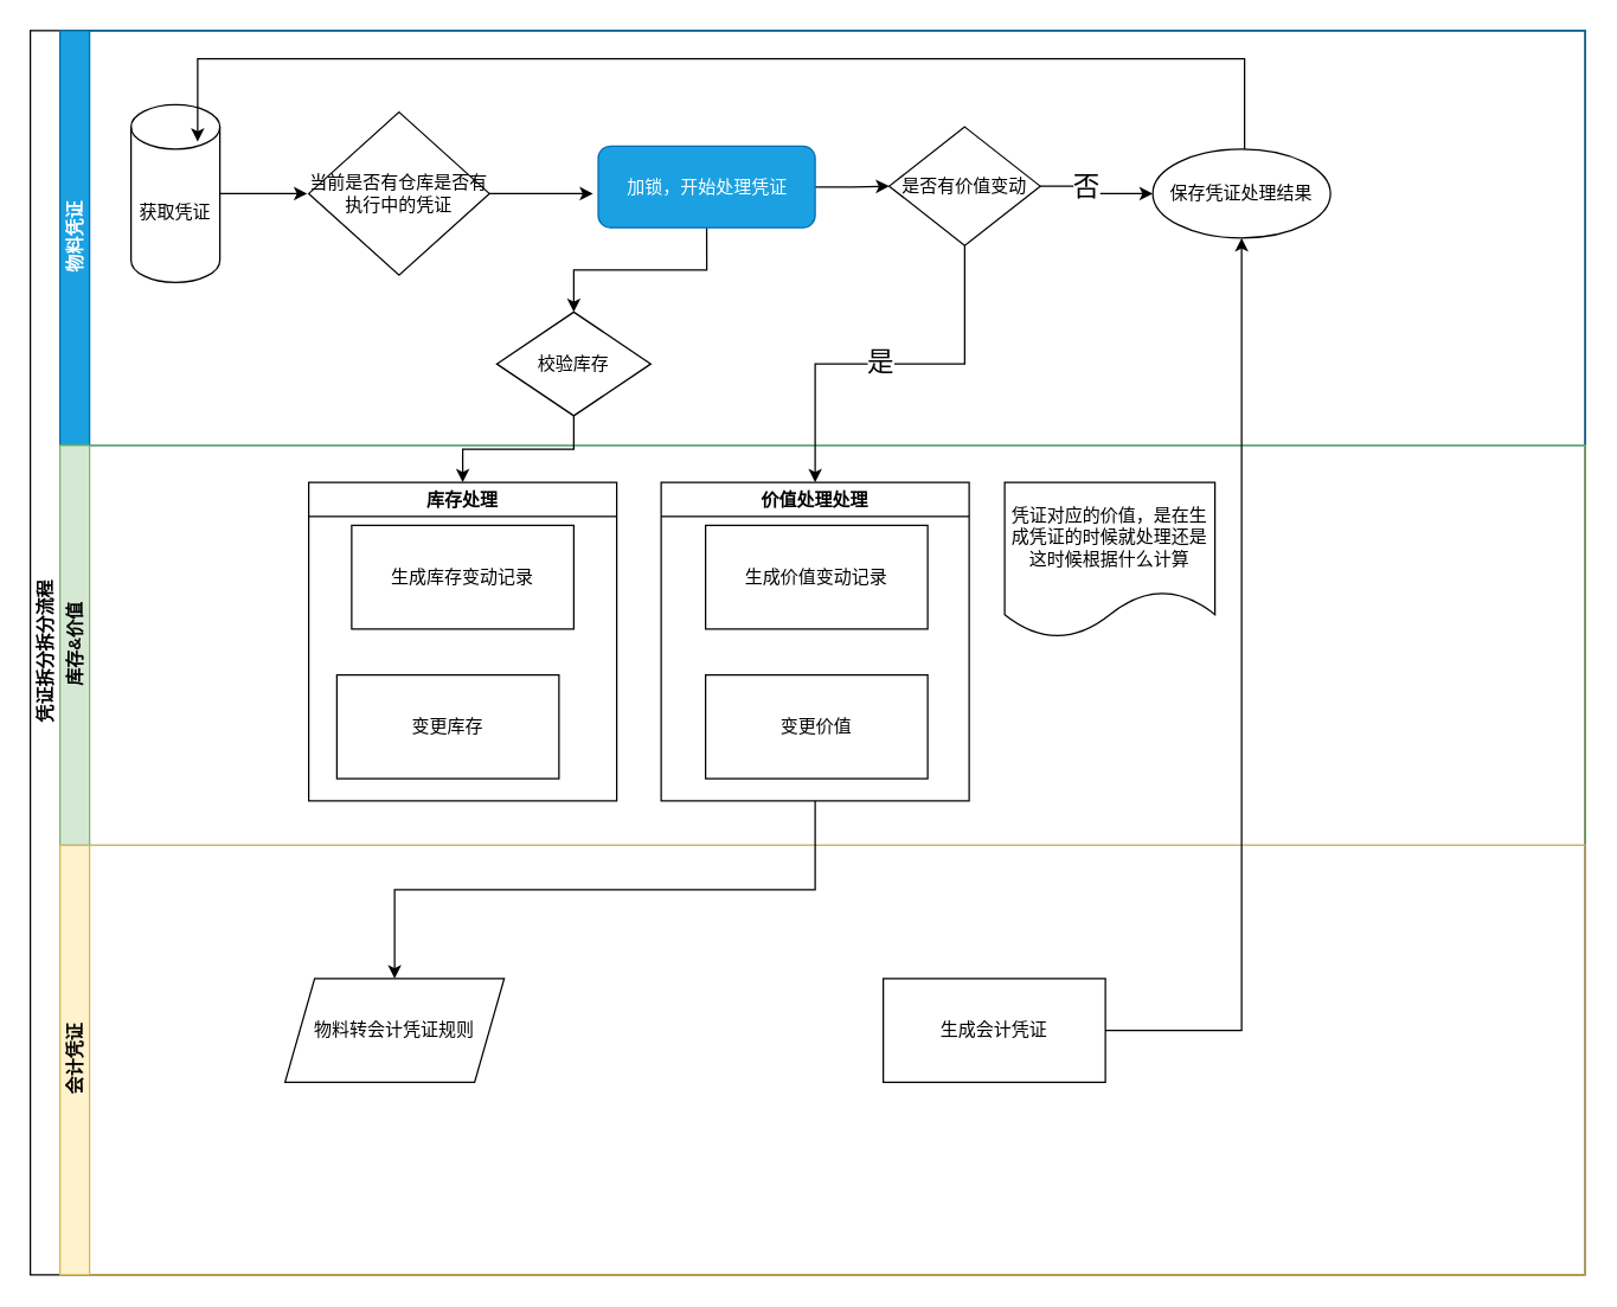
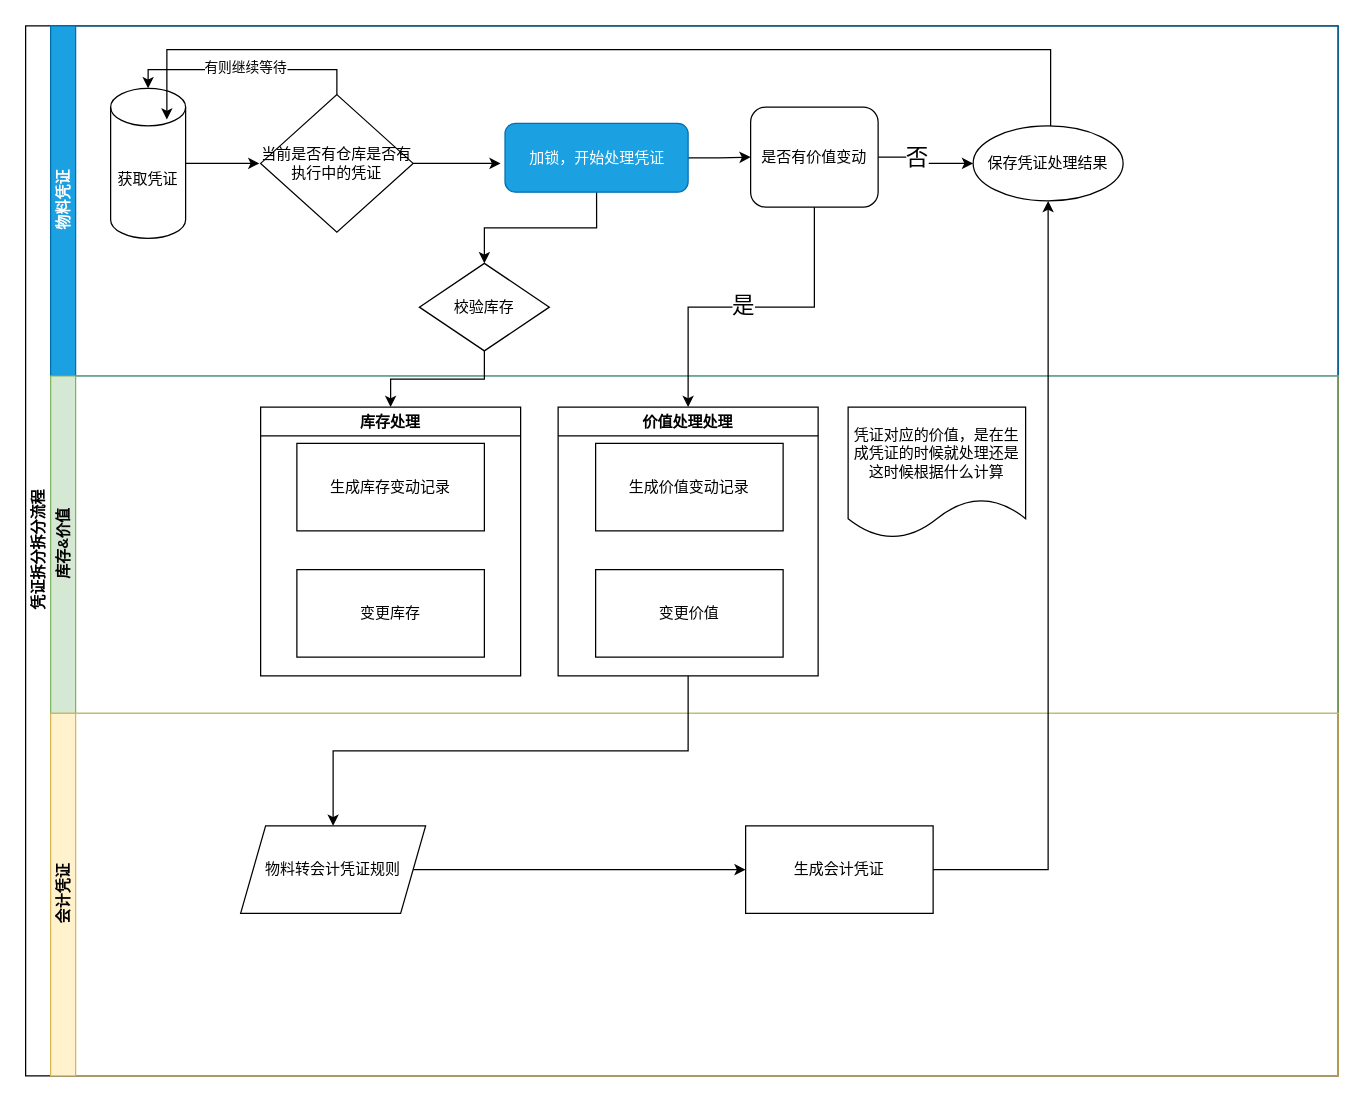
+ <mxCell id="16" style="edgeStyle=orthogonalEdgeStyle;rounded=0;orthogonalLoop=1;jettySize=auto;html=1;exitX=0.5;exitY=0;exitDx=0;exitDy=0;entryX=0.5;entryY=0;entryDx=0;entryDy=0;entryPerimeter=0;" edge="1" parent="3" source="15" target="5"><mxGeometry relative="1" as="geometry" /></mxCell>
+ <mxCell id="17" value="有则继续等待" style="edgeLabel;html=1;align=center;verticalAlign=middle;resizable=0;points=[];" vertex="1" connectable="0" parent="16"><mxGeometry x="0.01" y="-3" relative="1" as="geometry"><mxPoint as="offset" /></mxGeometry></mxCell>
- <mxCell id="8" value="是否有价值变动" style="rhombus;whiteSpace=wrap;html=1;" vertex="1" parent="3"><mxGeometry x="560" y="65" width="102" height="80" as="geometry" /></mxCell>
+ <mxCell id="8" value="是否有价值变动" style="whiteSpace=wrap;html=1;rounded=1;" vertex="1" parent="3"><mxGeometry x="560" y="65" width="102" height="80" as="geometry" /></mxCell>
- <mxCell id="21" value="变更库存" style="rounded=0;whiteSpace=wrap;html=1;fontFamily=Helvetica;fontSize=12;fontColor=#000000;align=center;" vertex="1" parent="19"><mxGeometry x="187" y="155" width="150" height="70" as="geometry" /></mxCell>
+ <mxCell id="21" value="变更库存" style="rounded=0;whiteSpace=wrap;html=1;fontFamily=Helvetica;fontSize=12;fontColor=#000000;align=center;" vertex="1" parent="19"><mxGeometry x="197" y="155" width="150" height="70" as="geometry" /></mxCell>
+ <mxCell id="31" value="" style="edgeStyle=orthogonalEdgeStyle;rounded=0;orthogonalLoop=1;jettySize=auto;html=1;" edge="1" parent="29" source="32" target="30"><mxGeometry relative="1" as="geometry" /></mxCell>
